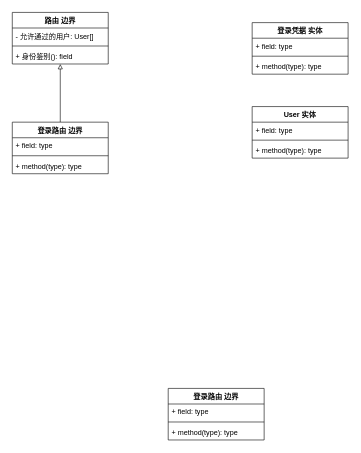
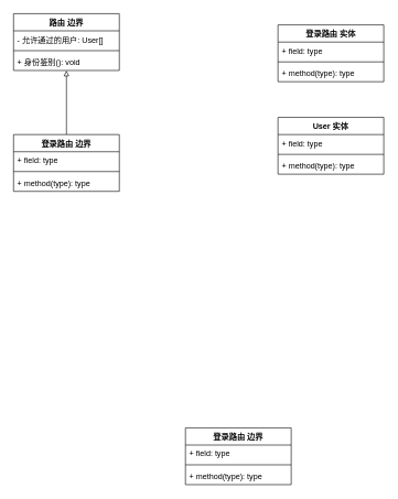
- <mxCell id="6" value="登录凭据 实体" style="swimlane;fontStyle=1;align=center;verticalAlign=top;childLayout=stackLayout;horizontal=1;startSize=26;horizontalStack=0;resizeParent=1;resizeParentMax=0;resizeLast=0;collapsible=1;marginBottom=0;" vertex="1" parent="1"><mxGeometry x="420" y="37" width="160" height="86" as="geometry"><mxRectangle x="333" y="180" width="110" height="26" as="alternateBounds" /></mxGeometry></mxCell>
+ <mxCell id="6" value="登录路由 实体" style="swimlane;fontStyle=1;align=center;verticalAlign=top;childLayout=stackLayout;horizontal=1;startSize=26;horizontalStack=0;resizeParent=1;resizeParentMax=0;resizeLast=0;collapsible=1;marginBottom=0;" vertex="1" parent="1"><mxGeometry x="420" y="37" width="160" height="86" as="geometry"><mxRectangle x="333" y="180" width="110" height="26" as="alternateBounds" /></mxGeometry></mxCell>
- <mxCell id="22" value="+ 身份鉴别(): field" style="text;strokeColor=none;fillColor=none;align=left;verticalAlign=top;spacingLeft=4;spacingRight=4;overflow=hidden;rotatable=0;points=[[0,0.5],[1,0.5]];portConstraint=eastwest;" vertex="1" parent="19"><mxGeometry y="60" width="160" height="26" as="geometry" /></mxCell>
+ <mxCell id="22" value="+ 身份鉴别(): void" style="text;strokeColor=none;fillColor=none;align=left;verticalAlign=top;spacingLeft=4;spacingRight=4;overflow=hidden;rotatable=0;points=[[0,0.5],[1,0.5]];portConstraint=eastwest;" vertex="1" parent="19"><mxGeometry y="60" width="160" height="26" as="geometry" /></mxCell>
